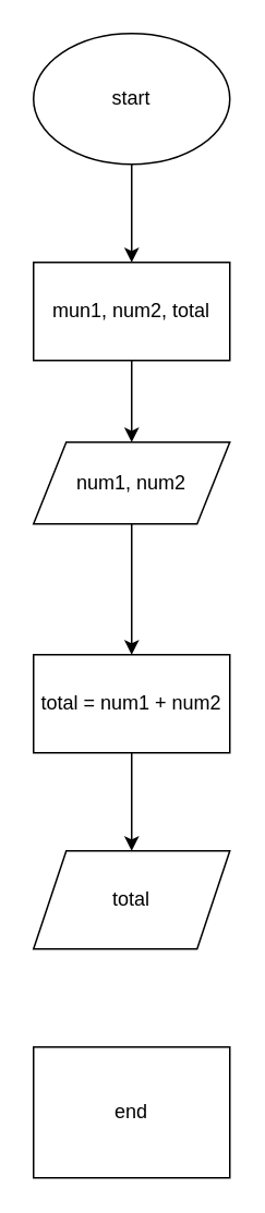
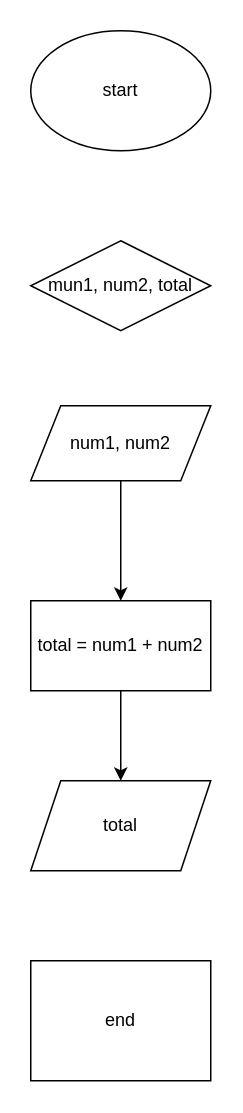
- <mxCell id="2" style="edgeStyle=orthogonalEdgeStyle;rounded=0;orthogonalLoop=1;jettySize=auto;html=1;" edge="1" parent="1" source="3" target="5"><mxGeometry relative="1" as="geometry" /></mxCell>
- <mxCell id="5" value="mun1, num2, total" style="rounded=0;whiteSpace=wrap;html=1;" vertex="1" parent="1"><mxGeometry x="20" y="160" width="120" height="60" as="geometry" /></mxCell>
+ <mxCell id="5" value="mun1, num2, total" style="rhombus;whiteSpace=wrap;html=1;" vertex="1" parent="1"><mxGeometry x="20" y="160" width="120" height="60" as="geometry" /></mxCell>
- <mxCell id="4" style="edgeStyle=orthogonalEdgeStyle;rounded=0;orthogonalLoop=1;jettySize=auto;html=1;" edge="1" parent="1" source="5" target="7"><mxGeometry relative="1" as="geometry" /></mxCell>
